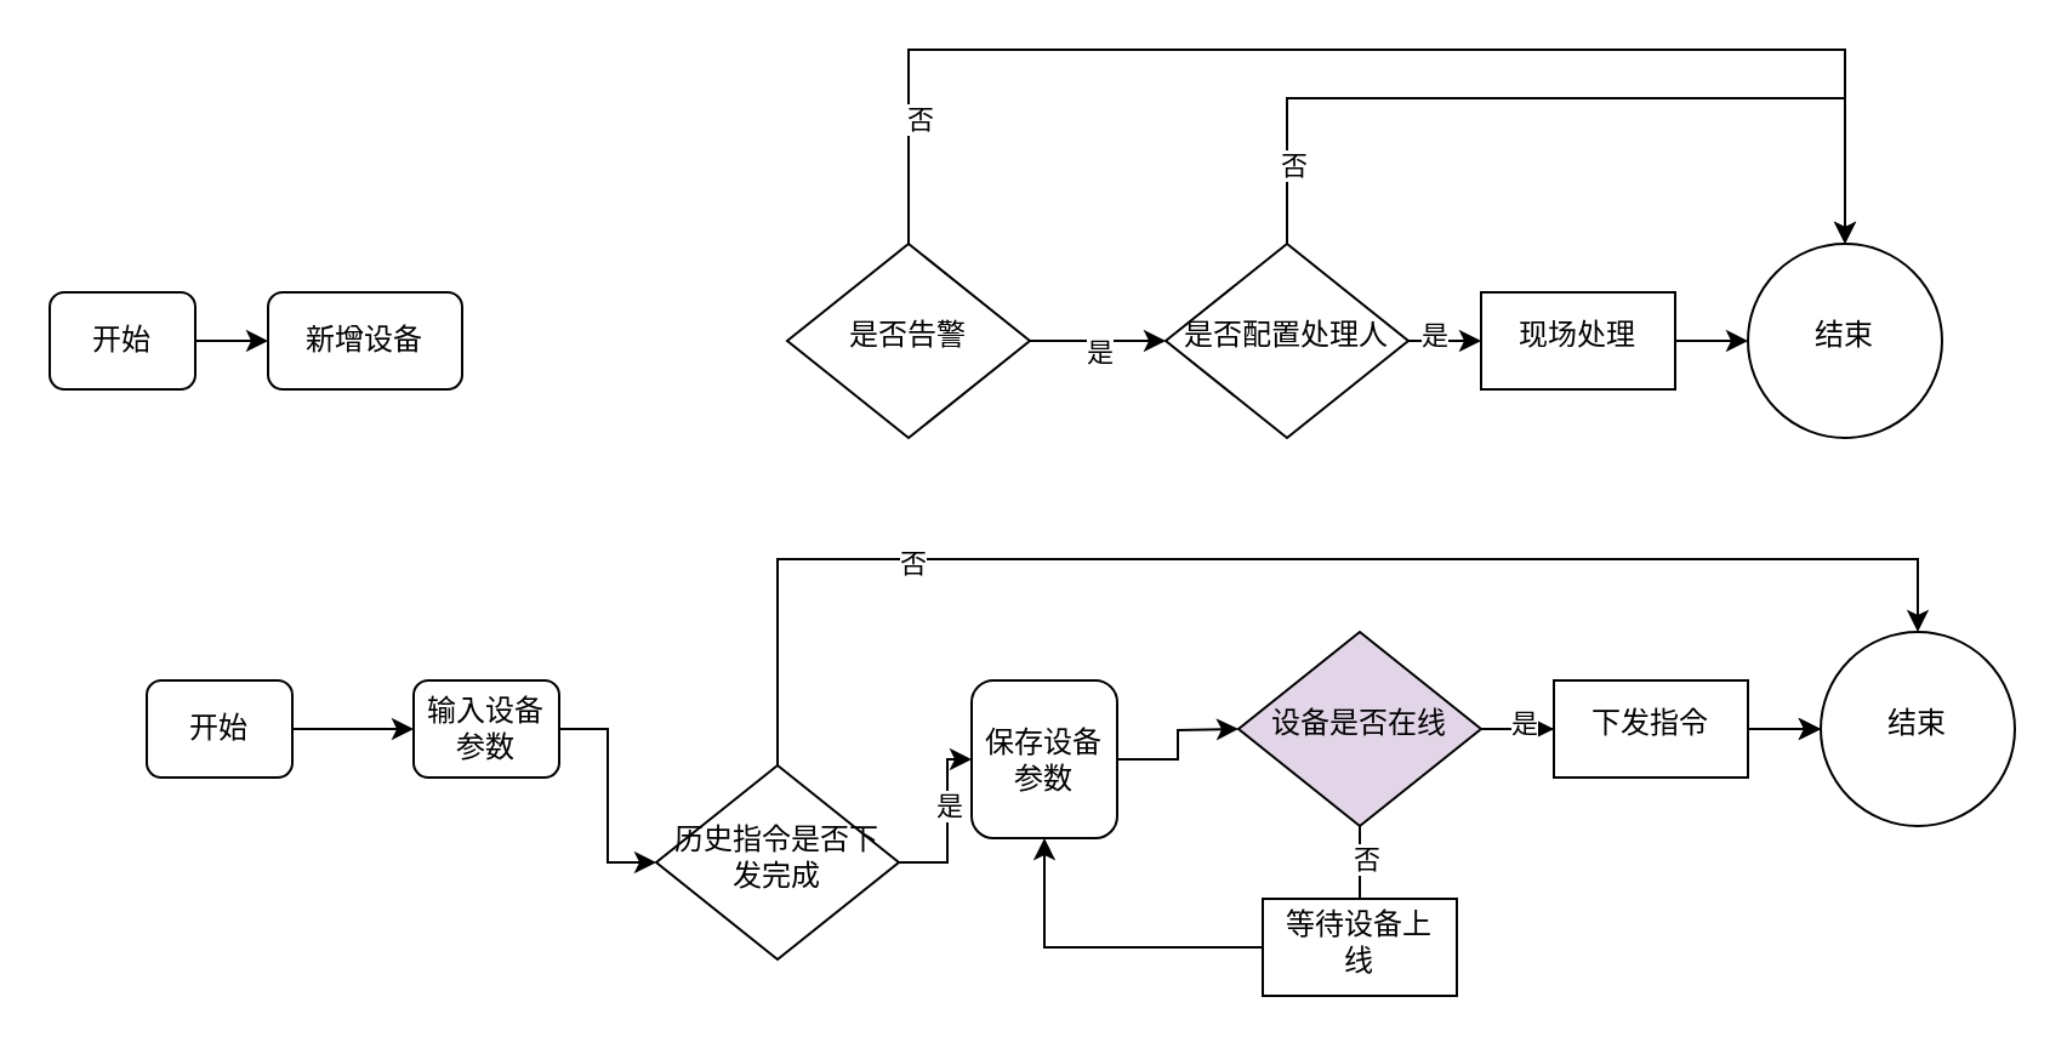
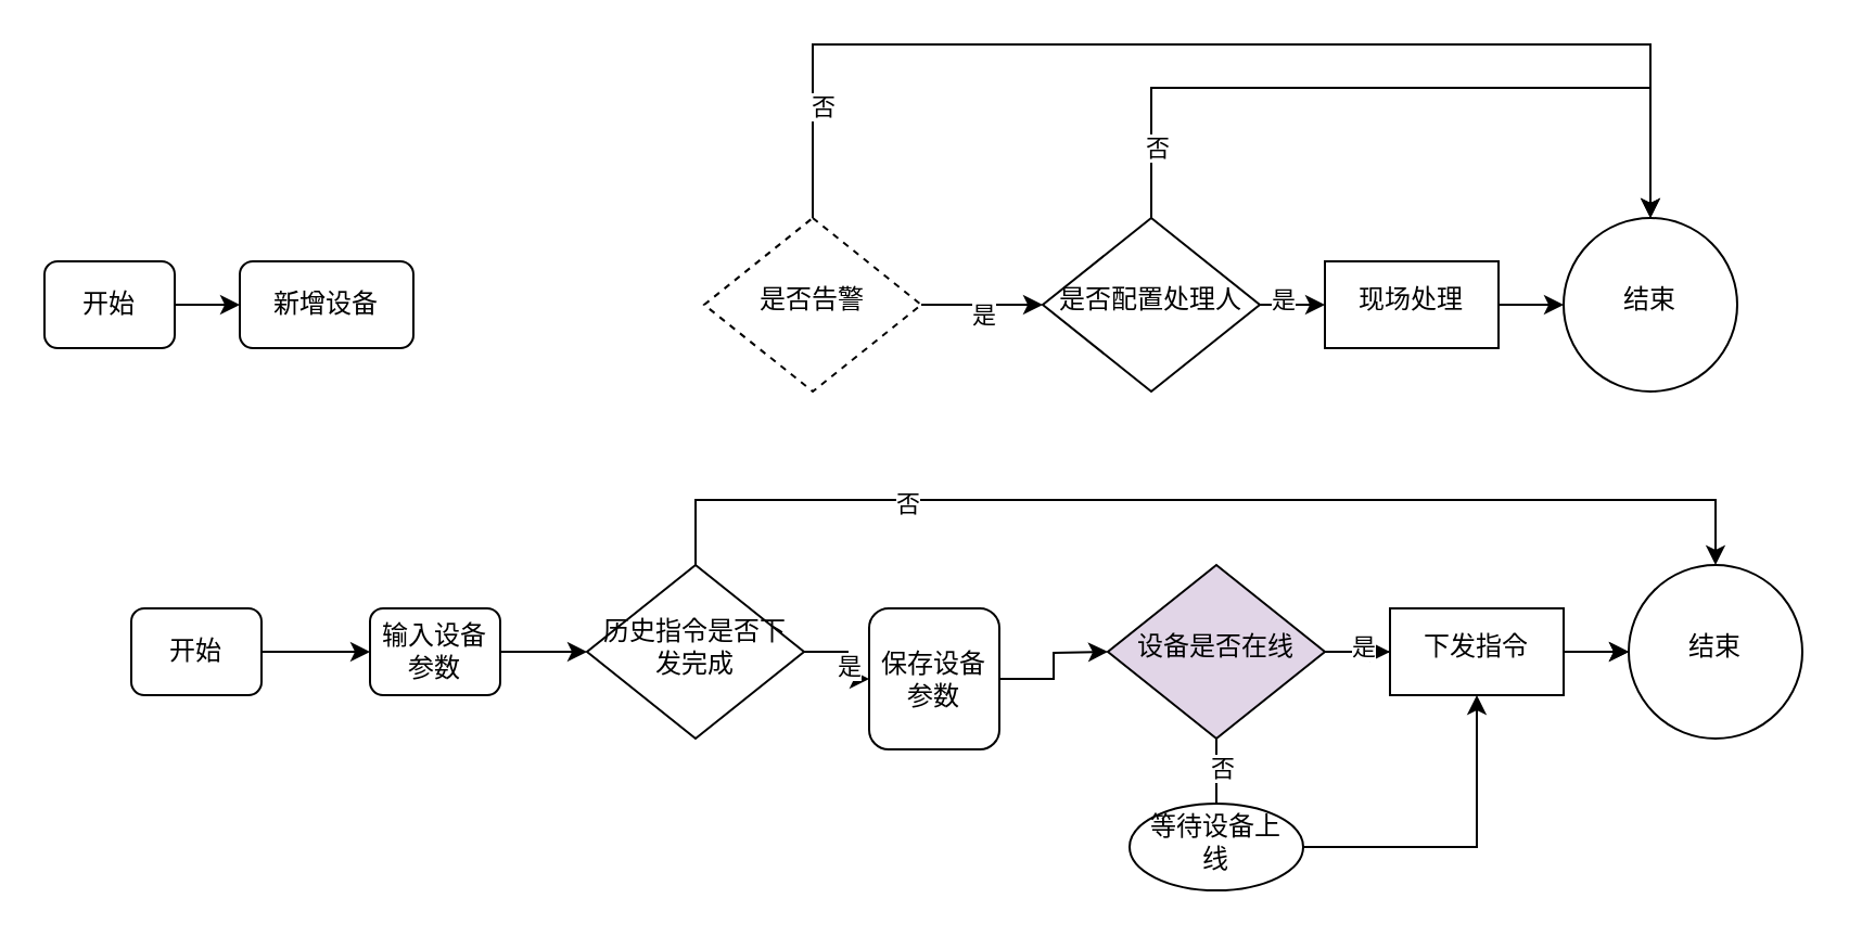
- <mxCell id="8" value="是否告警" style="rhombus;whiteSpace=wrap;html=1;shadow=0;fontFamily=Helvetica;fontSize=12;align=center;strokeWidth=1;spacing=6;spacingTop=-4;" parent="1" vertex="1"><mxGeometry x="324" y="100" width="100" height="80" as="geometry" /></mxCell>
+ <mxCell id="8" value="是否告警" style="rhombus;whiteSpace=wrap;html=1;shadow=0;fontFamily=Helvetica;fontSize=12;align=center;strokeWidth=1;spacing=6;spacingTop=-4;dashed=1;" parent="1" vertex="1"><mxGeometry x="324" y="100" width="100" height="80" as="geometry" /></mxCell>
- <mxCell id="34" value="历史指令是否下发完成" style="rhombus;whiteSpace=wrap;html=1;shadow=0;fontFamily=Helvetica;fontSize=12;align=center;strokeWidth=1;spacing=6;spacingTop=-4;" vertex="1" parent="1"><mxGeometry x="270" y="315" width="100" height="80" as="geometry" /></mxCell>
+ <mxCell id="34" value="历史指令是否下发完成" style="rhombus;whiteSpace=wrap;html=1;shadow=0;fontFamily=Helvetica;fontSize=12;align=center;strokeWidth=1;spacing=6;spacingTop=-4;" vertex="1" parent="1"><mxGeometry x="270" y="260" width="100" height="80" as="geometry" /></mxCell>
- <mxCell id="38" value="" style="edgeStyle=orthogonalEdgeStyle;rounded=0;orthogonalLoop=1;jettySize=auto;html=1;" edge="1" parent="1" source="39" target="29"><mxGeometry relative="1" as="geometry"><mxPoint x="660" y="390" as="targetPoint" /></mxGeometry></mxCell>
+ <mxCell id="38" value="" style="edgeStyle=orthogonalEdgeStyle;rounded=0;orthogonalLoop=1;jettySize=auto;html=1;entryX=0.5;entryY=1;entryDx=0;entryDy=0;" edge="1" parent="1" source="39" target="37"><mxGeometry relative="1" as="geometry"><mxPoint x="660" y="390" as="targetPoint" /></mxGeometry></mxCell>
- <mxCell id="39" value="等待设备上线" style="whiteSpace=wrap;html=1;shadow=0;strokeWidth=1;spacing=6;spacingTop=-4;" vertex="1" parent="1"><mxGeometry x="520" y="370" width="80" height="40" as="geometry" /></mxCell>
+ <mxCell id="39" value="等待设备上线" style="ellipse;whiteSpace=wrap;html=1;shadow=0;strokeWidth=1;spacing=6;spacingTop=-4;" vertex="1" parent="1"><mxGeometry x="520" y="370" width="80" height="40" as="geometry" /></mxCell>
